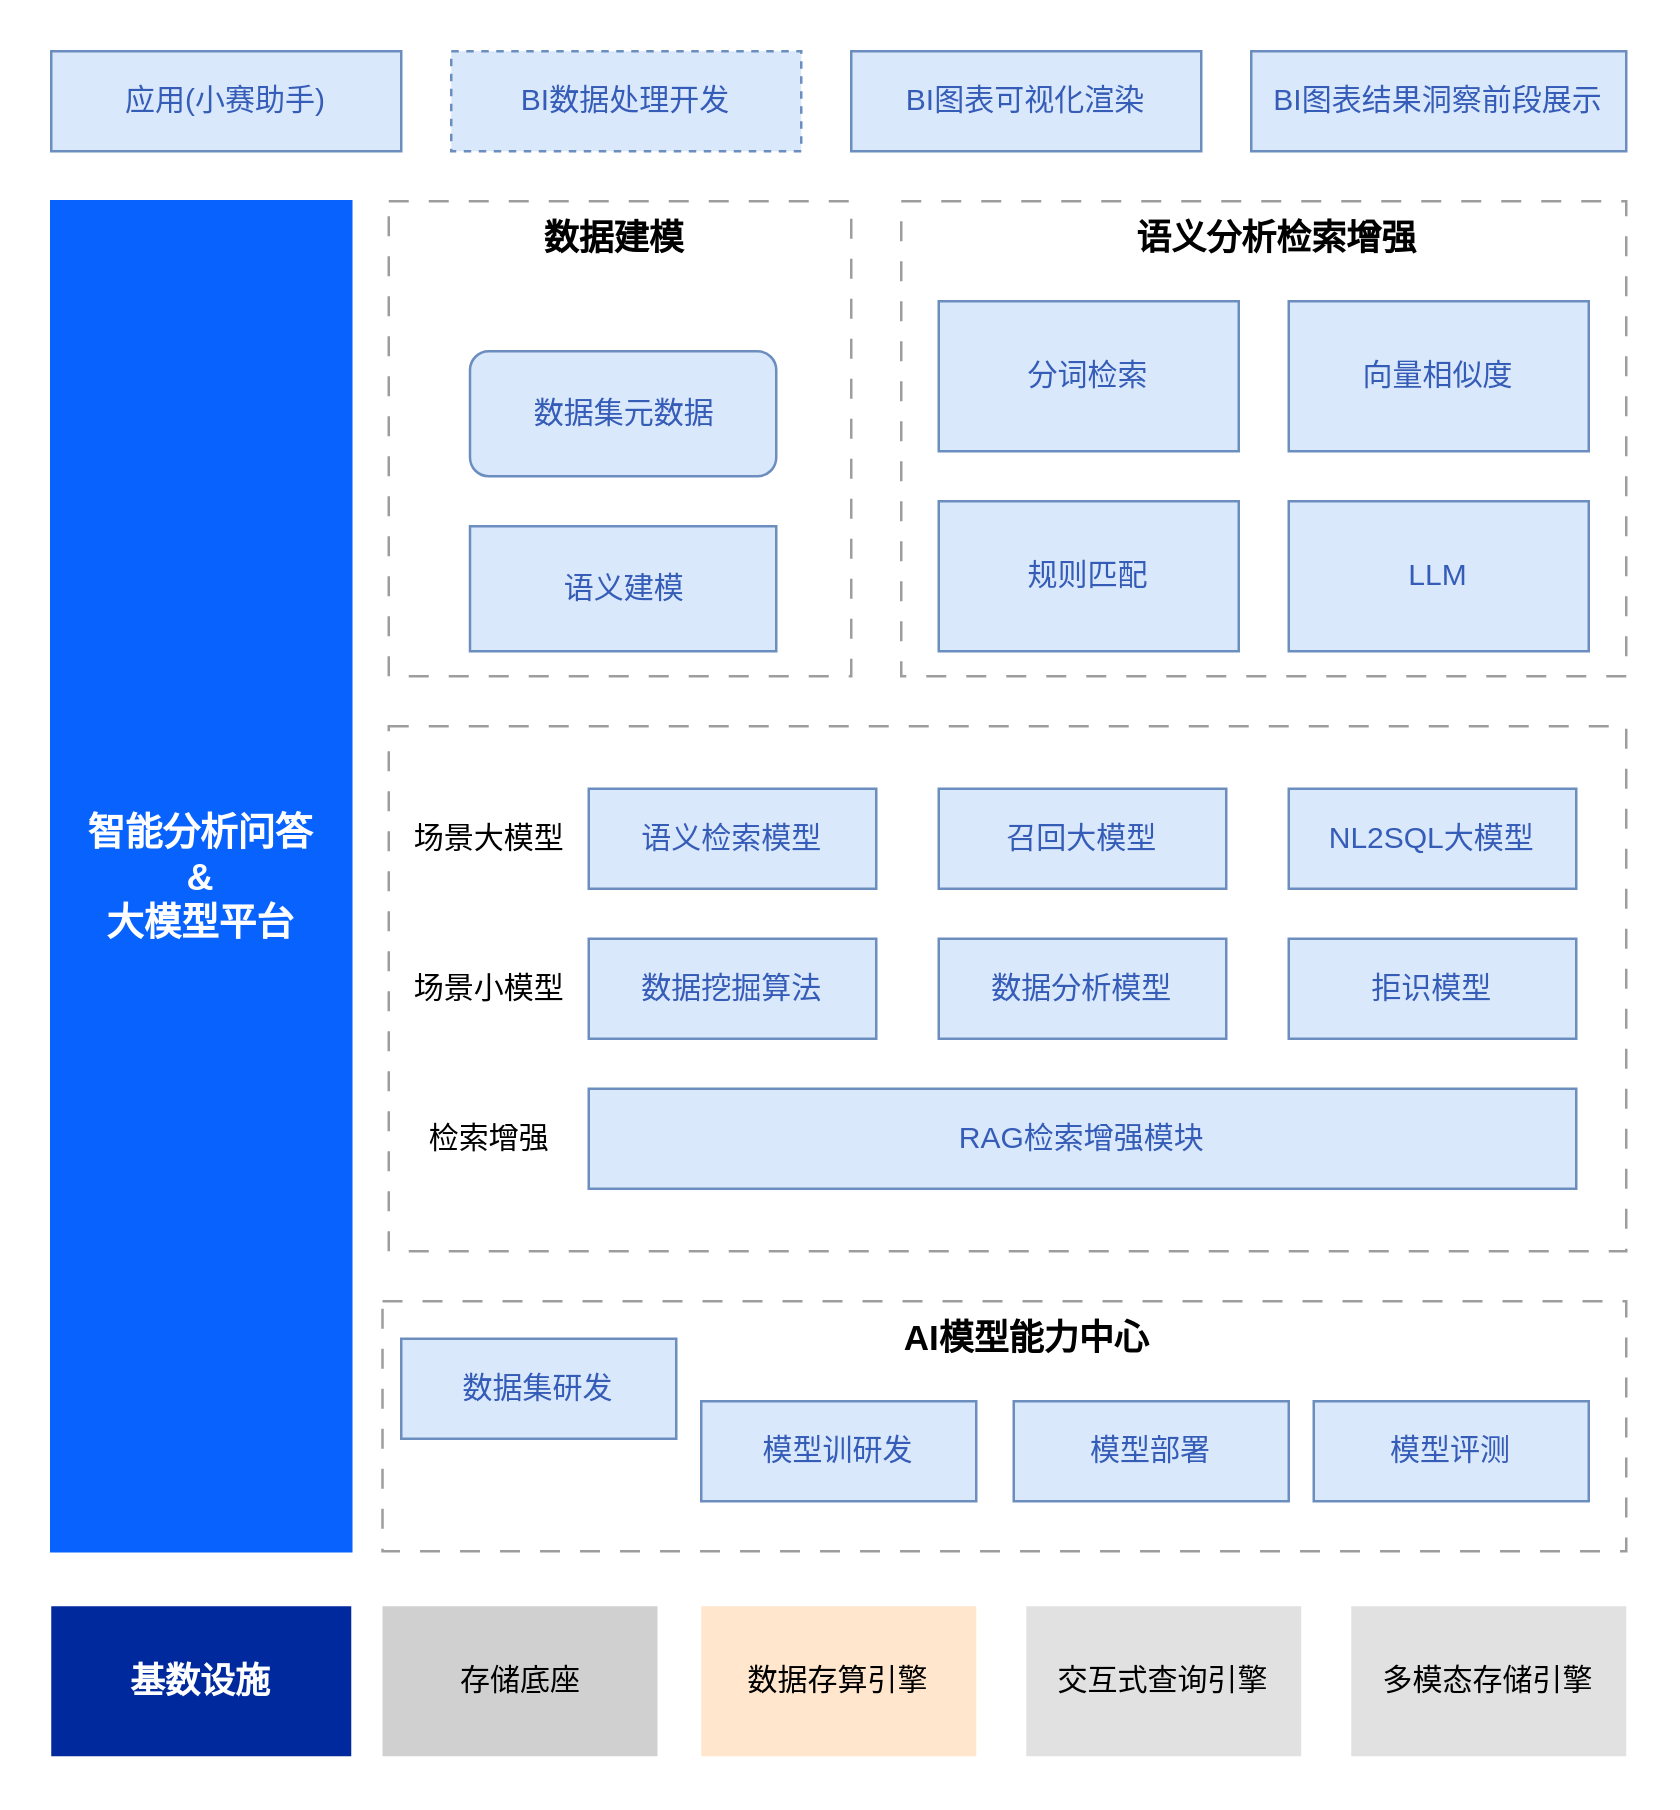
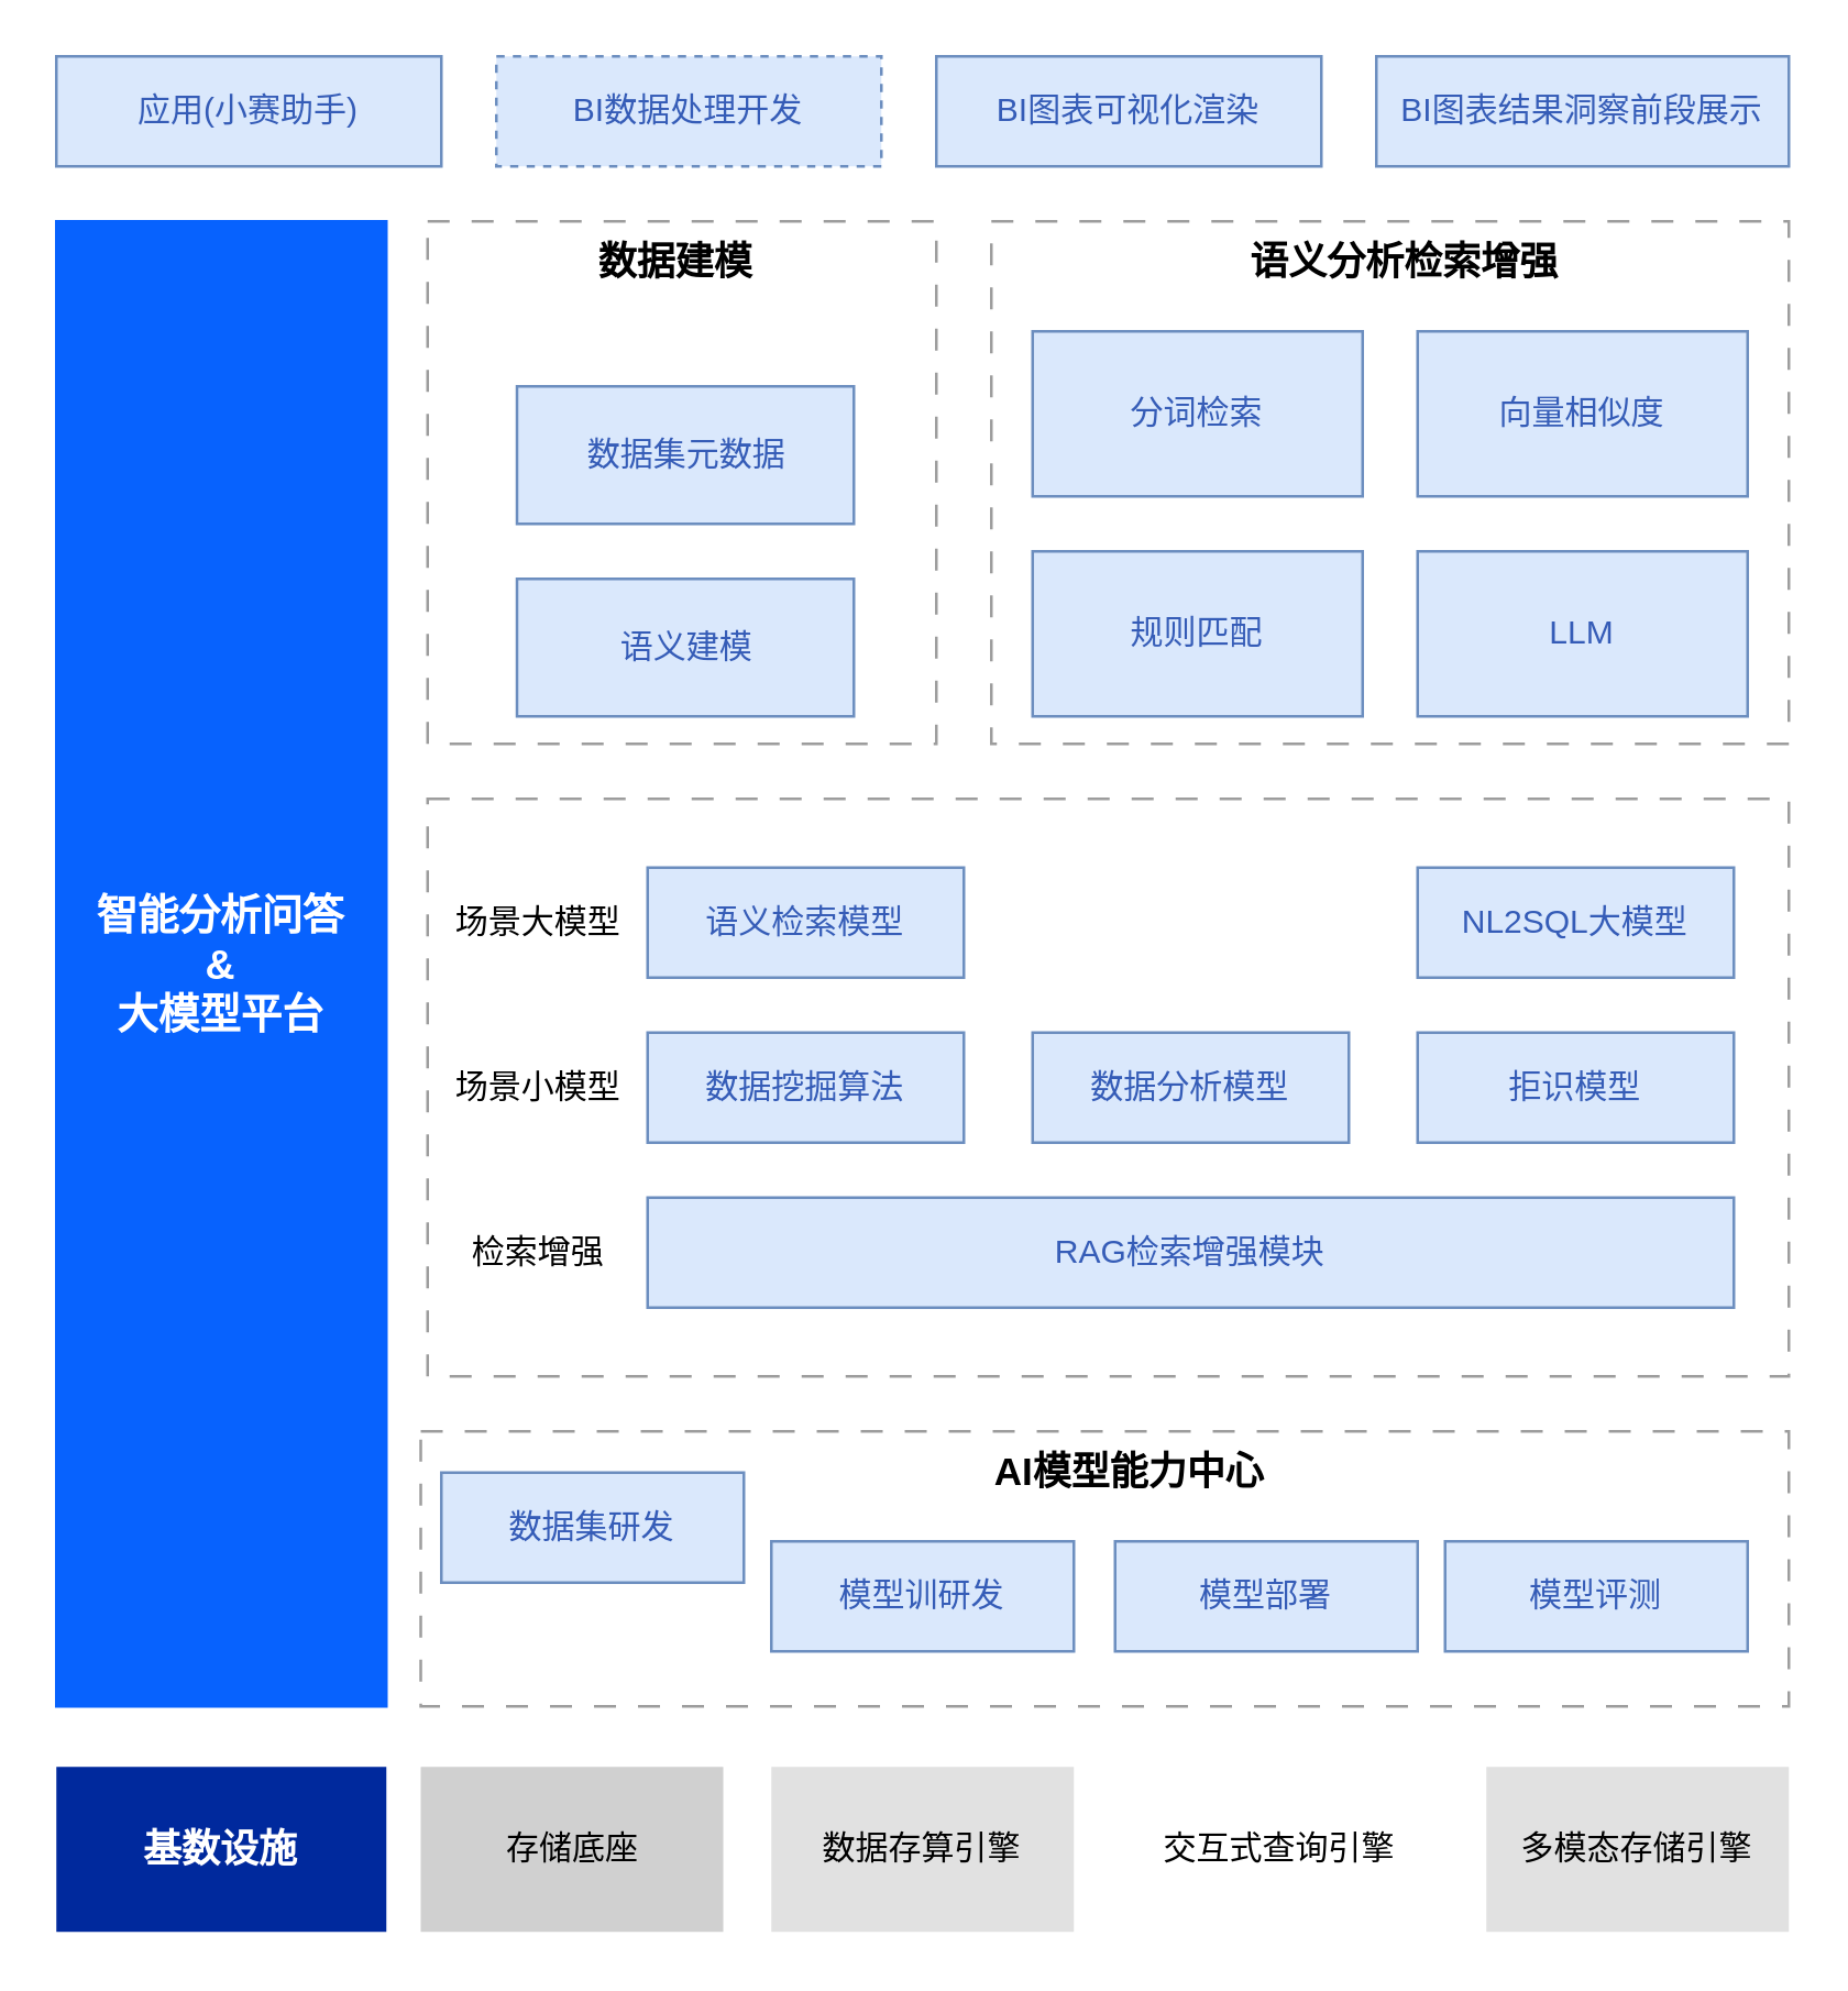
- <mxCell id="16" value="数据集元数据" style="whiteSpace=wrap;html=1;fillColor=#dae8fc;strokeColor=#6c8ebf;fontColor=#355cb7;rounded=1;" vertex="1" parent="1"><mxGeometry x="187.5" y="140" width="122.5" height="50" as="geometry" /></mxCell>
+ <mxCell id="16" value="数据集元数据" style="rounded=0;whiteSpace=wrap;html=1;fillColor=#dae8fc;strokeColor=#6c8ebf;fontColor=#355cb7;" vertex="1" parent="1"><mxGeometry x="187.5" y="140" width="122.5" height="50" as="geometry" /></mxCell>
- <mxCell id="20" value="召回大模型" style="rounded=0;whiteSpace=wrap;html=1;fillColor=#dae8fc;strokeColor=#6c8ebf;fontColor=#355cb7;" vertex="1" parent="1"><mxGeometry x="375" y="315" width="115" height="40" as="geometry" /></mxCell>
- <mxCell id="36" value="数据存算引擎" style="rounded=0;whiteSpace=wrap;html=1;fillColor=#ffe6cc;strokeColor=none;" vertex="1" parent="1"><mxGeometry x="280" y="642" width="110" height="60" as="geometry" /></mxCell>
+ <mxCell id="36" value="数据存算引擎" style="rounded=0;whiteSpace=wrap;html=1;fillColor=#e1e1e1;strokeColor=none;" vertex="1" parent="1"><mxGeometry x="280" y="642" width="110" height="60" as="geometry" /></mxCell>
- <mxCell id="37" value="交互式查询引擎" style="rounded=0;whiteSpace=wrap;html=1;fillColor=#e1e1e1;strokeColor=none;" vertex="1" parent="1"><mxGeometry x="410" y="642" width="110" height="60" as="geometry" /></mxCell>
+ <mxCell id="37" value="交互式查询引擎" style="rounded=0;whiteSpace=wrap;html=1;fillColor=#ffffff;strokeColor=none;" vertex="1" parent="1"><mxGeometry x="410" y="642" width="110" height="60" as="geometry" /></mxCell>
